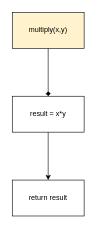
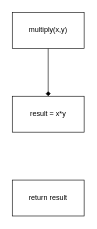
- <mxCell id="3" value="multiply(x,y)" style="rounded=0;whiteSpace=wrap;html=1;fillColor=#fff2cc;" vertex="1" parent="1"><mxGeometry x="20" y="20" width="120" height="60" as="geometry" /></mxCell>
+ <mxCell id="3" value="multiply(x,y)" style="rounded=0;whiteSpace=wrap;html=1;" vertex="1" parent="1"><mxGeometry x="20" y="20" width="120" height="60" as="geometry" /></mxCell>
- <mxCell id="4" value="" style="edgeStyle=orthogonalEdgeStyle;rounded=0;orthogonalLoop=1;jettySize=auto;html=1;" edge="1" parent="1" source="5" target="6"><mxGeometry relative="1" as="geometry" /></mxCell>
